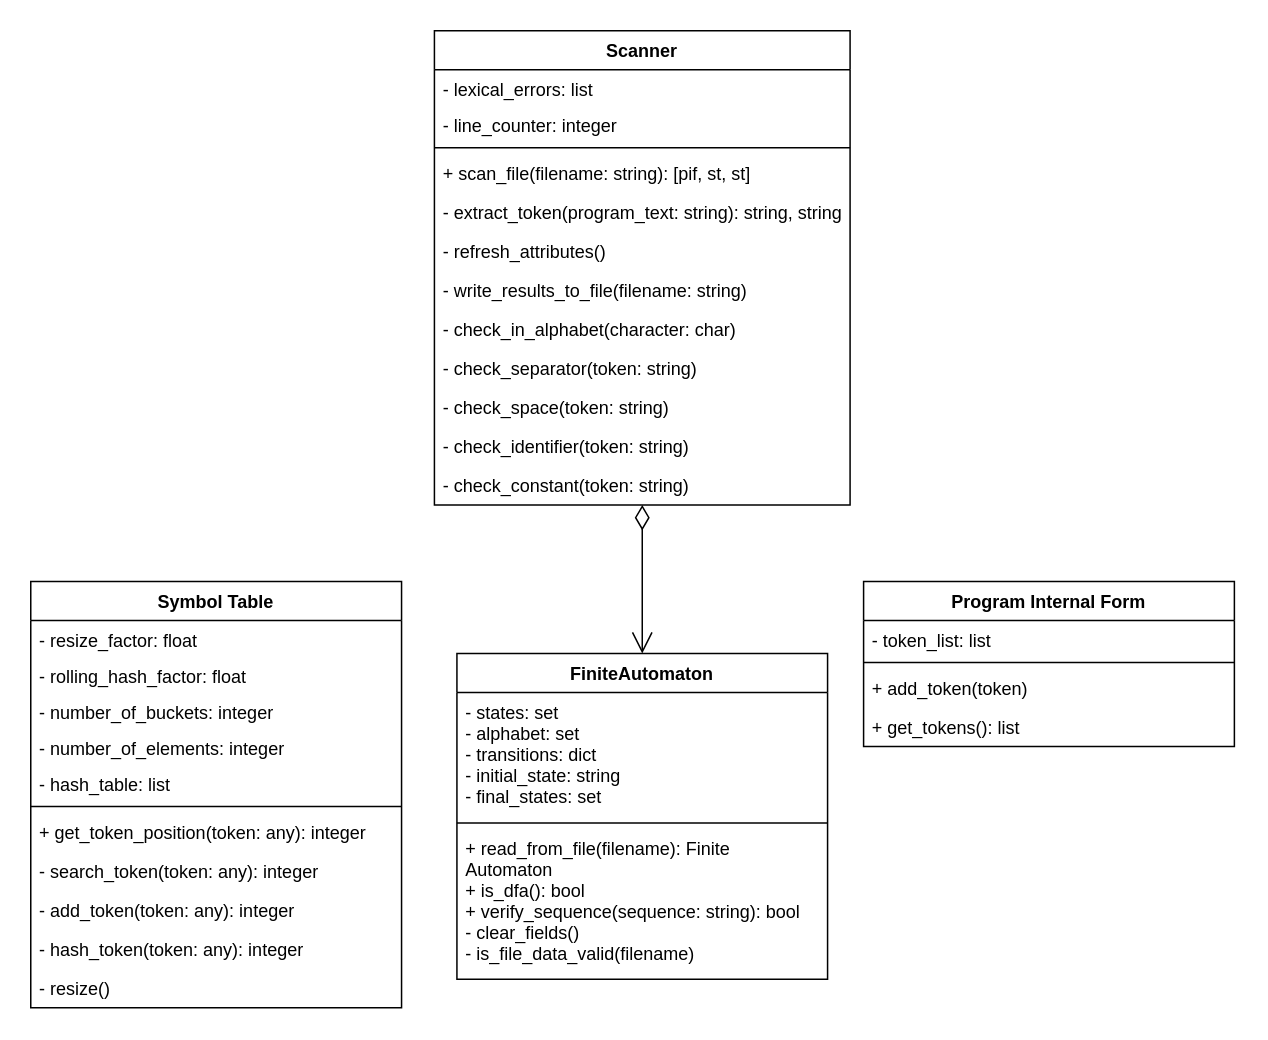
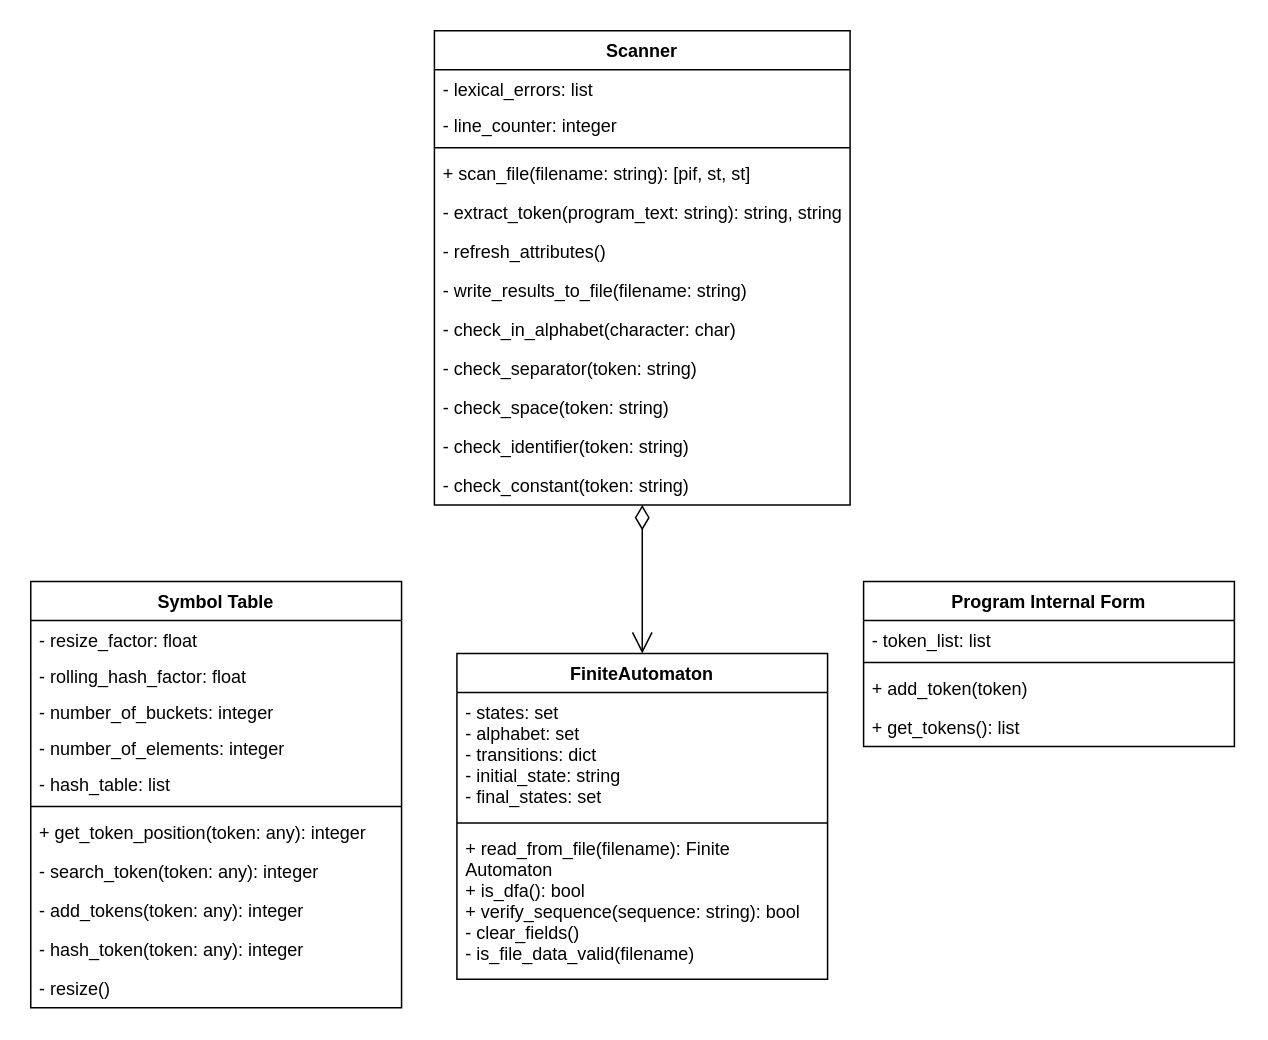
- <mxCell id="11" value="- add_token(token: any): integer" style="text;align=left;verticalAlign=top;spacingLeft=4;spacingRight=4;overflow=hidden;rotatable=0;points=[[0,0.5],[1,0.5]];portConstraint=eastwest;" parent="2" vertex="1"><mxGeometry y="206" width="247.1" height="26" as="geometry" /></mxCell>
+ <mxCell id="11" value="- add_tokens(token: any): integer" style="text;align=left;verticalAlign=top;spacingLeft=4;spacingRight=4;overflow=hidden;rotatable=0;points=[[0,0.5],[1,0.5]];portConstraint=eastwest;" parent="2" vertex="1"><mxGeometry y="206" width="247.1" height="26" as="geometry" /></mxCell>
